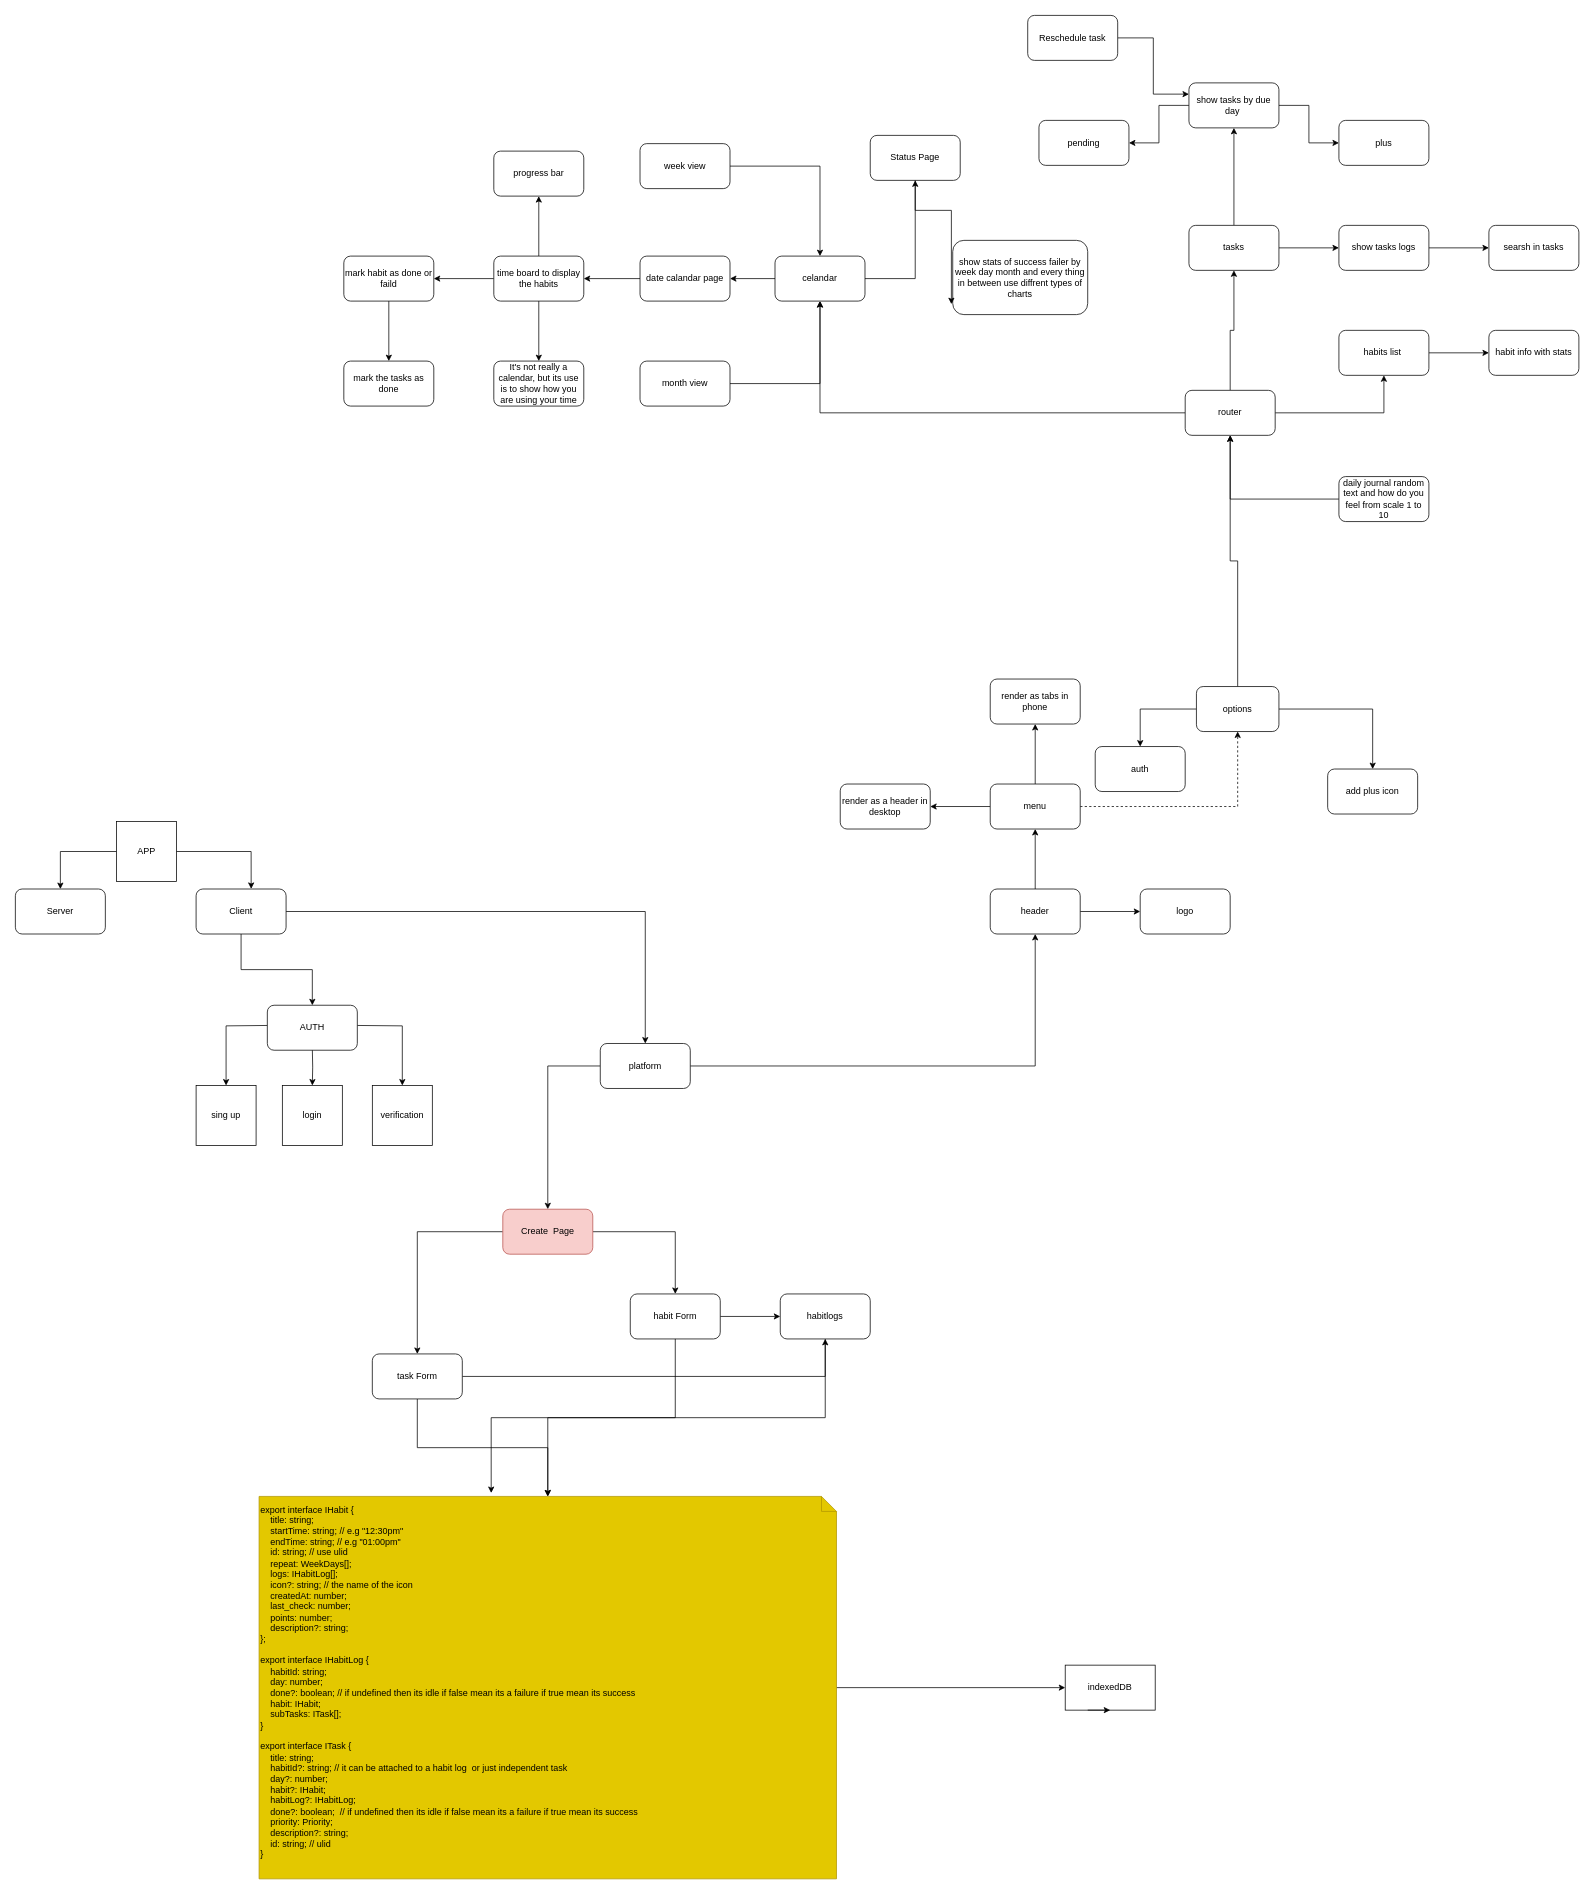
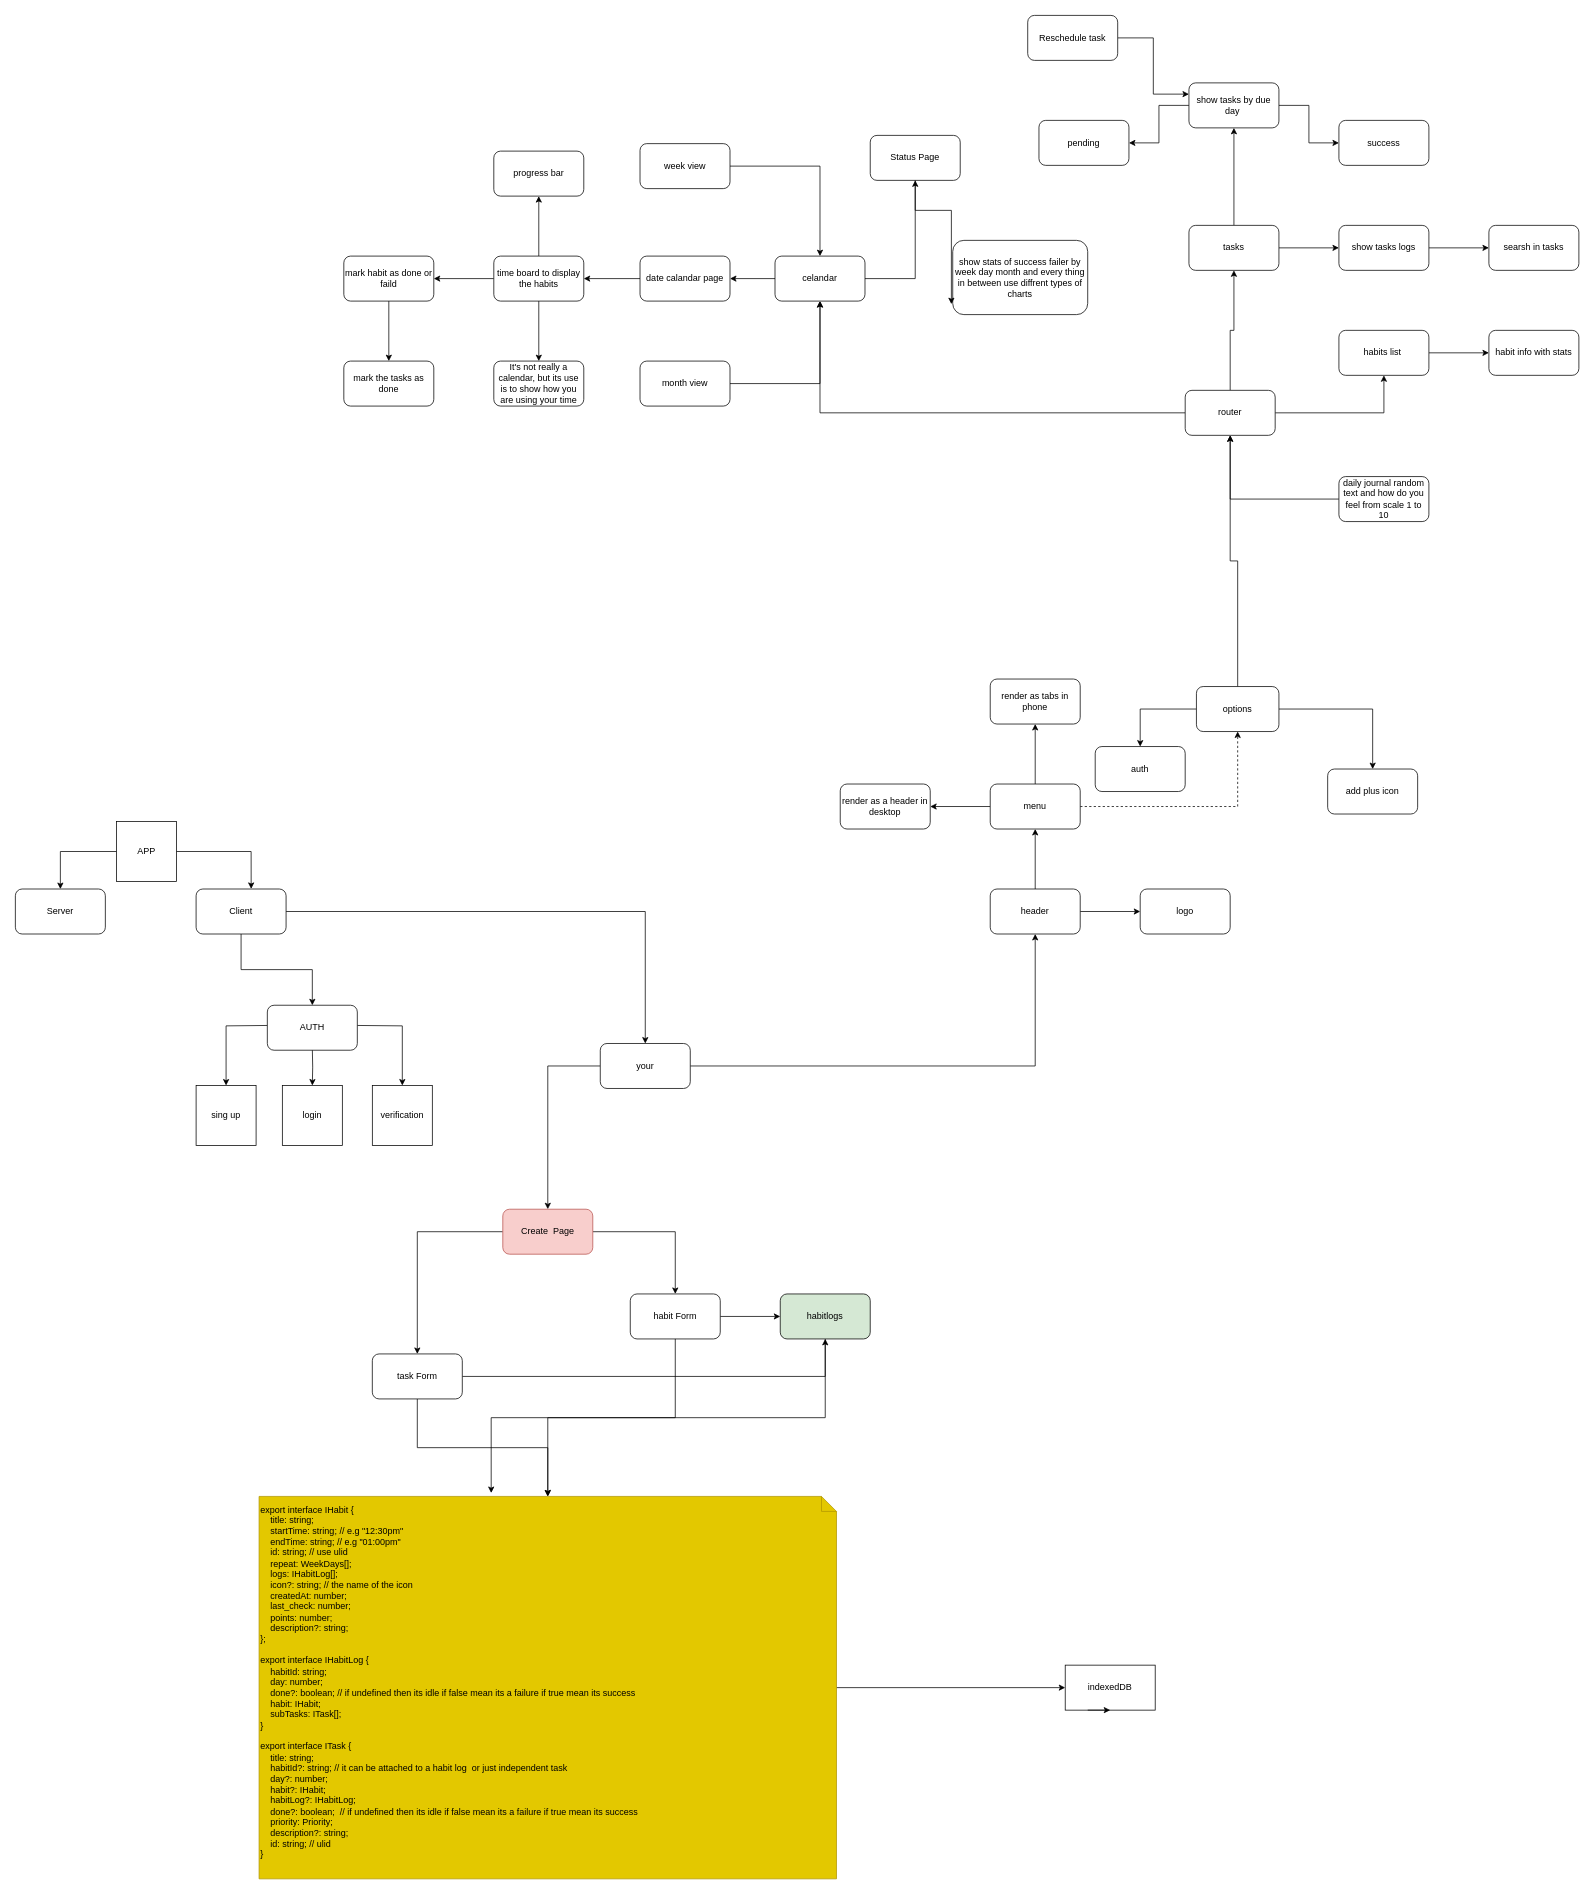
- <mxCell id="79" value="plus" style="whiteSpace=wrap;html=1;rounded=1;" vertex="1" parent="1"><mxGeometry x="1785" y="160" width="120" height="60" as="geometry" /></mxCell>
+ <mxCell id="79" value="success" style="whiteSpace=wrap;html=1;rounded=1;" vertex="1" parent="1"><mxGeometry x="1785" y="160" width="120" height="60" as="geometry" /></mxCell>
- <mxCell id="18" value="platform" style="rounded=1;whiteSpace=wrap;html=1;" parent="1" vertex="1"><mxGeometry x="800" y="1391" width="120" height="60" as="geometry" /></mxCell>
+ <mxCell id="18" value="your" style="rounded=1;whiteSpace=wrap;html=1;" parent="1" vertex="1"><mxGeometry x="800" y="1391" width="120" height="60" as="geometry" /></mxCell>
- <mxCell id="31" value="habitlogs" style="whiteSpace=wrap;html=1;rounded=1;" vertex="1" parent="1"><mxGeometry x="1040" y="1725" width="120" height="60" as="geometry" /></mxCell>
+ <mxCell id="31" value="habitlogs" style="whiteSpace=wrap;html=1;rounded=1;fillColor=#d5e8d4;" vertex="1" parent="1"><mxGeometry x="1040" y="1725" width="120" height="60" as="geometry" /></mxCell>
